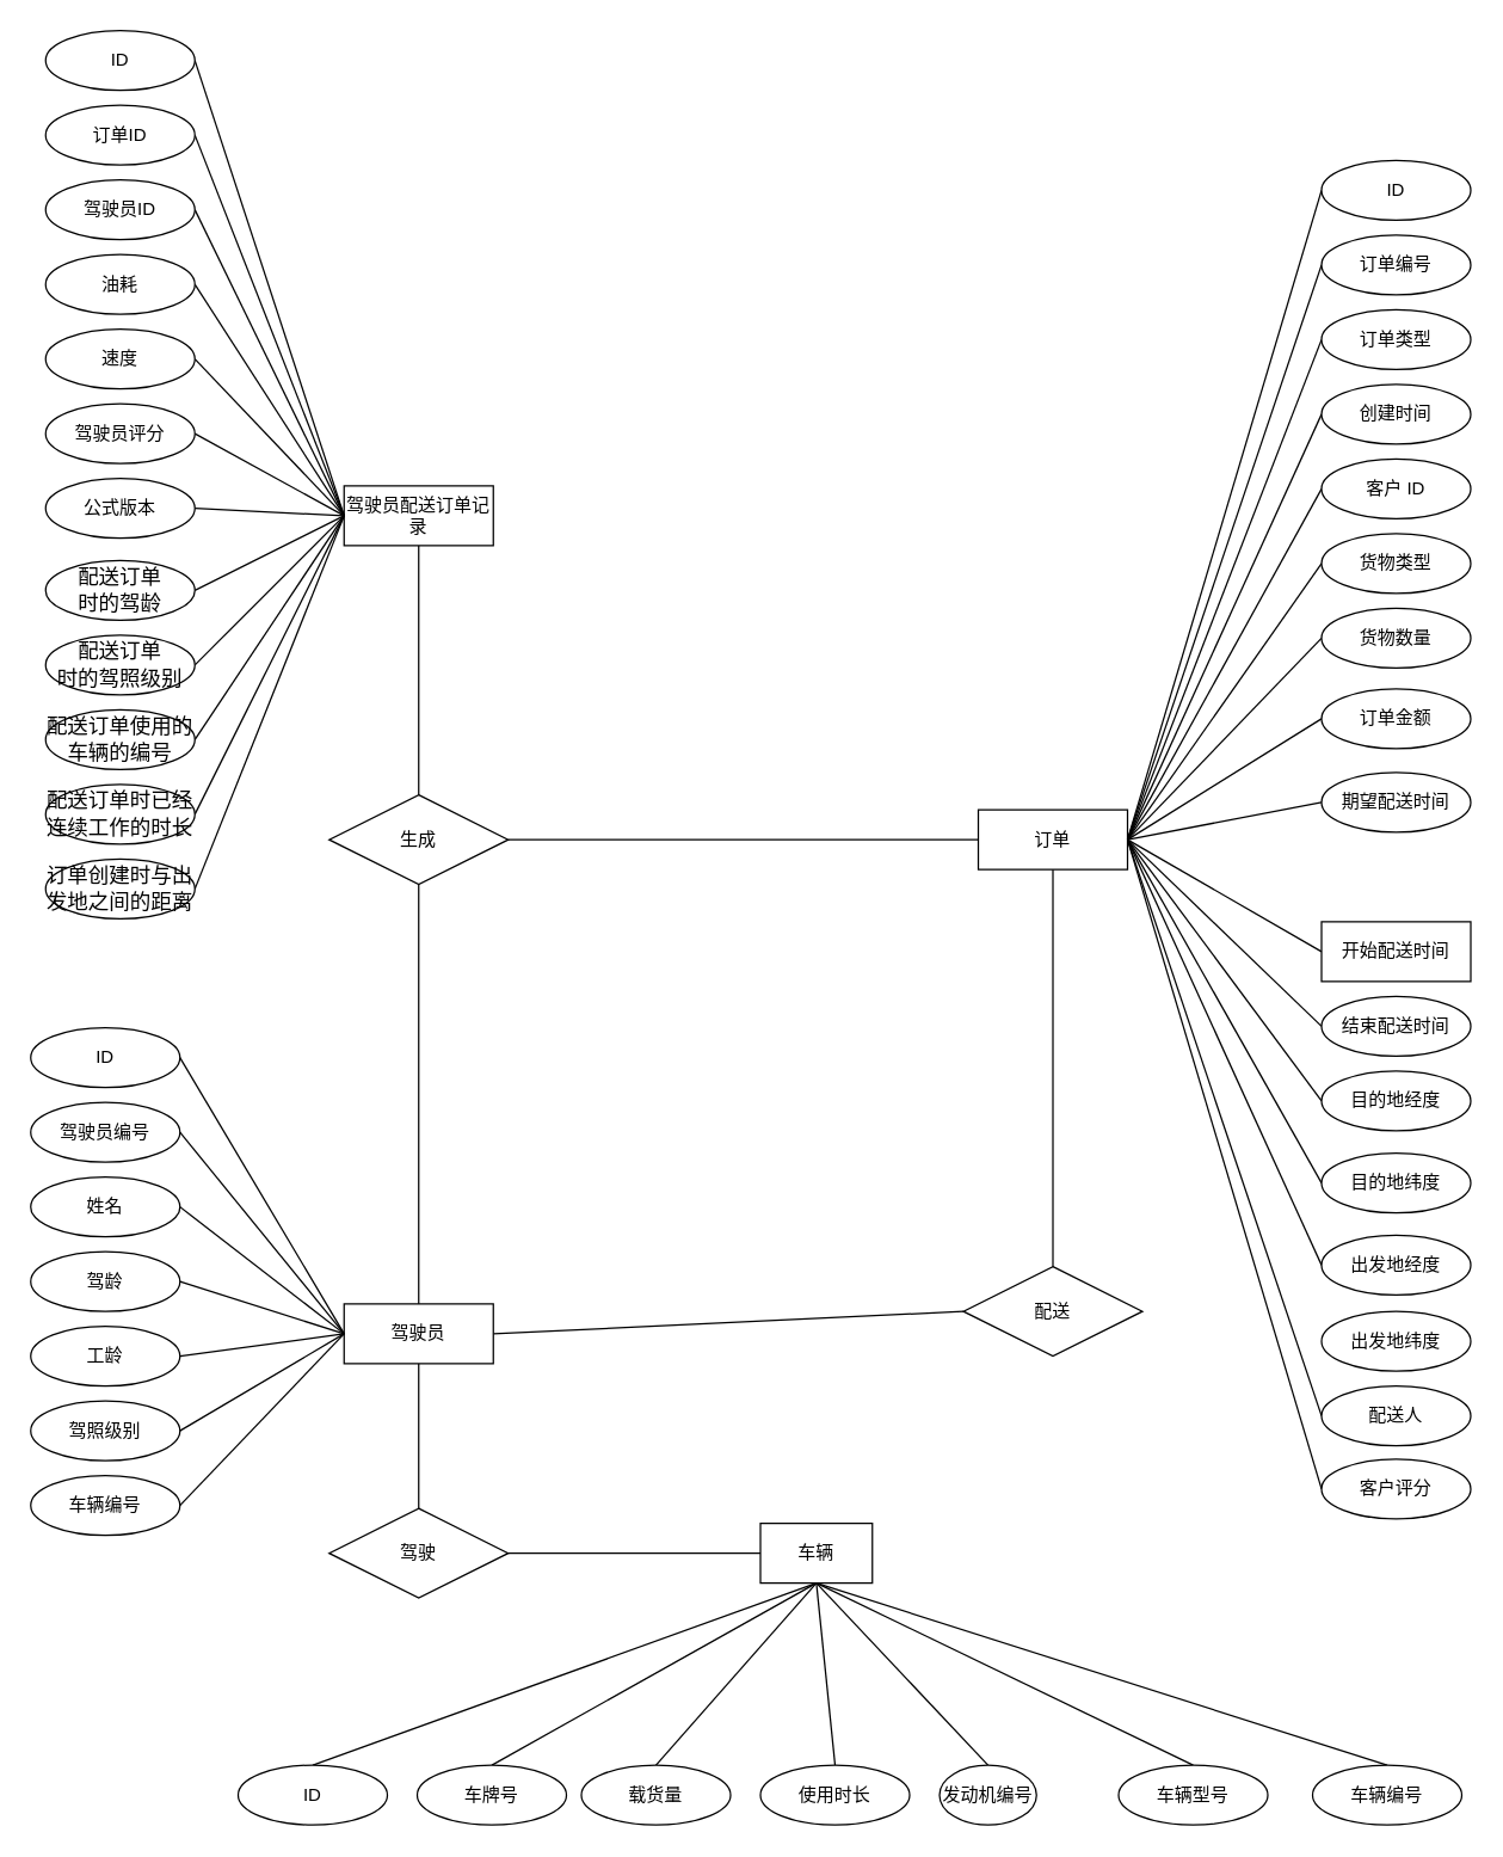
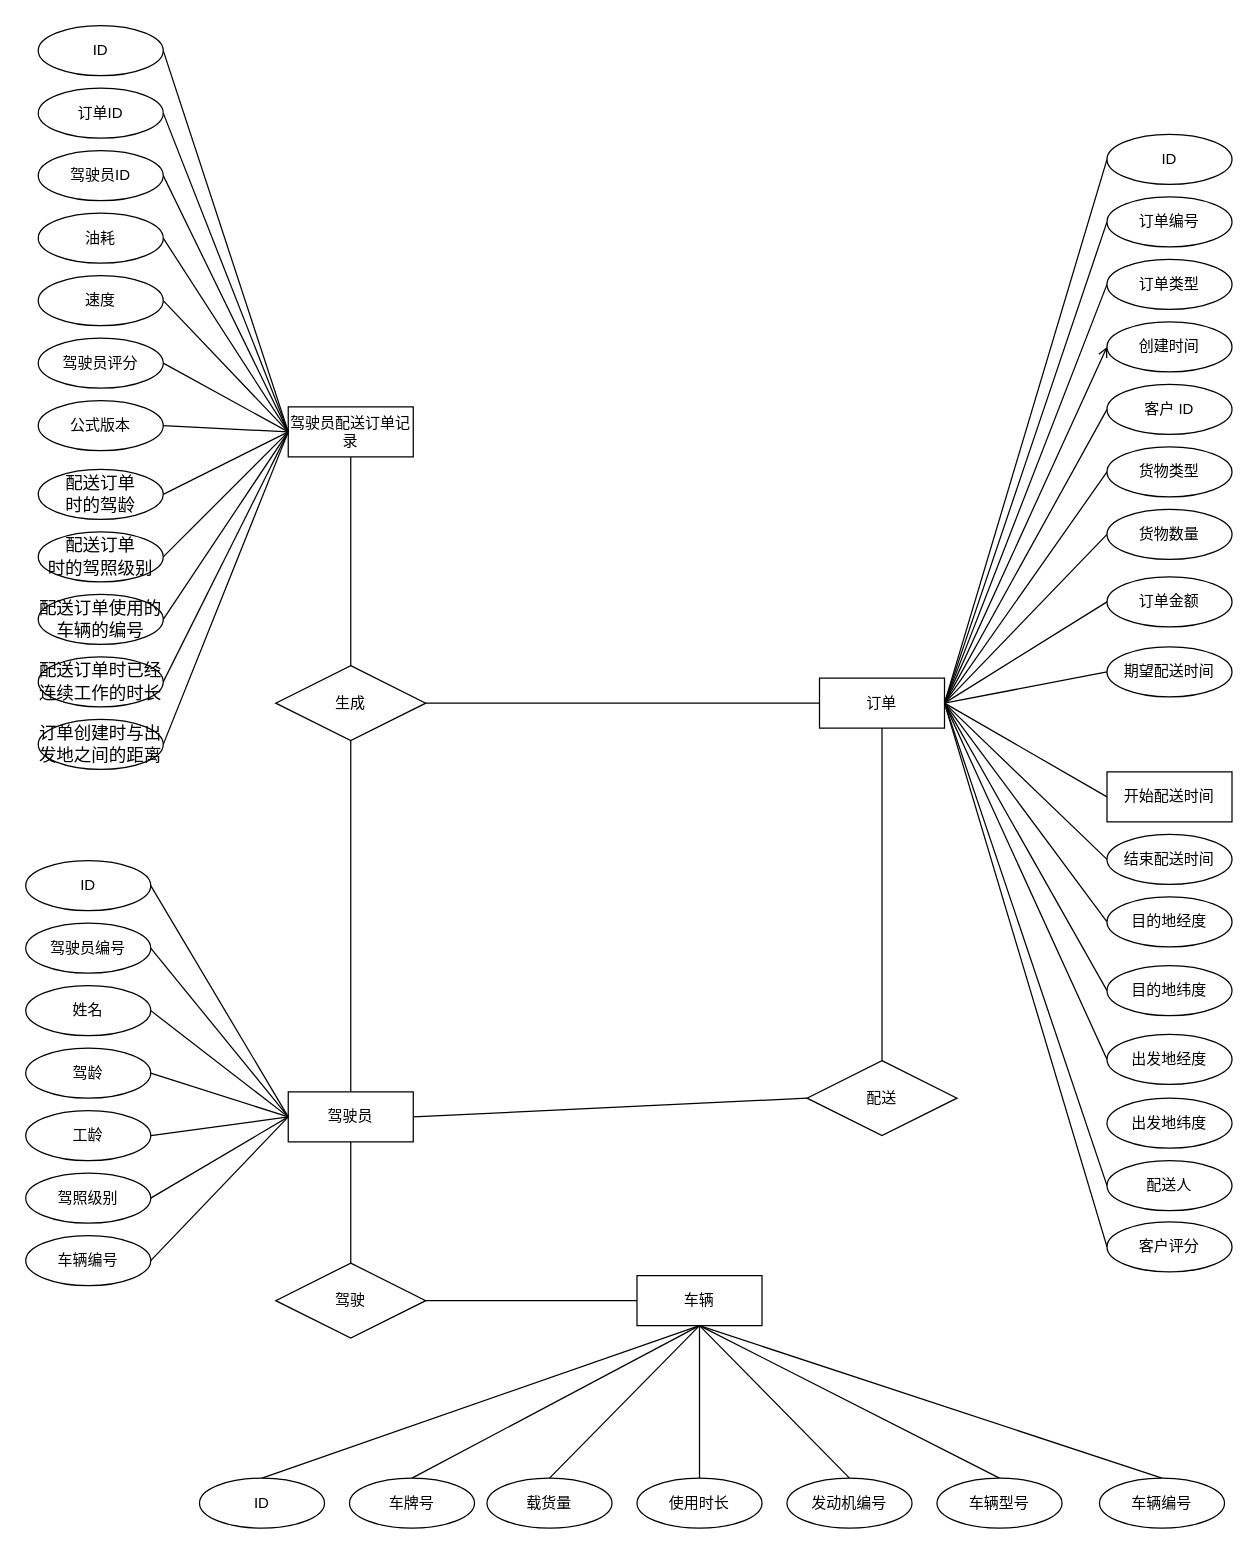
- <mxCell id="10" value="" style="endArrow=none;html=1;rounded=0;exitX=1;exitY=0.5;exitDx=0;exitDy=0;entryX=0;entryY=0.5;entryDx=0;entryDy=0;" parent="5" source="6" target="27" edge="1"><mxGeometry relative="1" as="geometry"><mxPoint x="70" y="230" as="sourcePoint" /><mxPoint x="230" y="230" as="targetPoint" /></mxGeometry></mxCell>
+ <mxCell id="10" value="" style="endArrow=open;html=1;rounded=0;exitX=1;exitY=0.5;exitDx=0;exitDy=0;entryX=0;entryY=0.5;entryDx=0;entryDy=0;" parent="5" source="6" target="27" edge="1"><mxGeometry relative="1" as="geometry"><mxPoint x="70" y="230" as="sourcePoint" /><mxPoint x="230" y="230" as="targetPoint" /></mxGeometry></mxCell>
- <mxCell id="90" value="车辆" style="whiteSpace=wrap;html=1;align=center;" parent="1" vertex="1"><mxGeometry x="509" y="1020" width="75" height="40" as="geometry" /></mxCell>
+ <mxCell id="90" value="车辆" style="whiteSpace=wrap;html=1;align=center;" parent="1" vertex="1"><mxGeometry x="509" y="1020" width="100" height="40" as="geometry" /></mxCell>
- <mxCell id="101" value="发动机编号" style="ellipse;whiteSpace=wrap;html=1;align=center;flipV=1;" parent="1" vertex="1"><mxGeometry x="629" y="1182" width="65" height="40" as="geometry" /></mxCell>
+ <mxCell id="101" value="发动机编号" style="ellipse;whiteSpace=wrap;html=1;align=center;flipV=1;" parent="1" vertex="1"><mxGeometry x="629" y="1182" width="100" height="40" as="geometry" /></mxCell>
